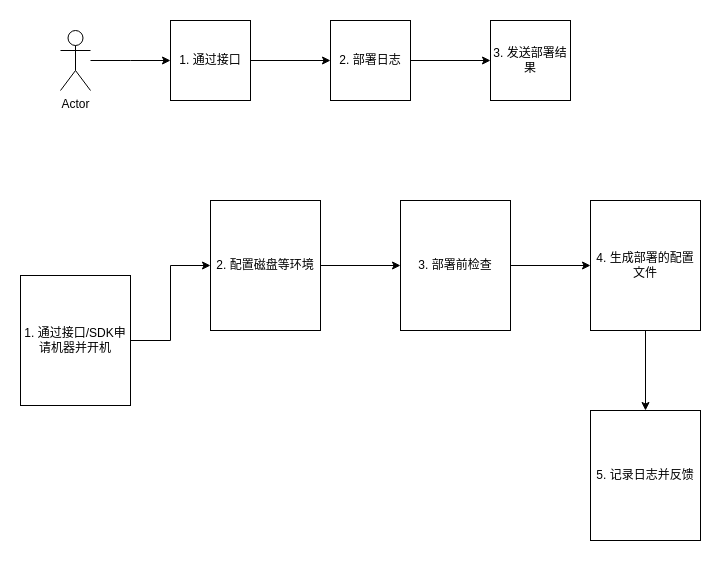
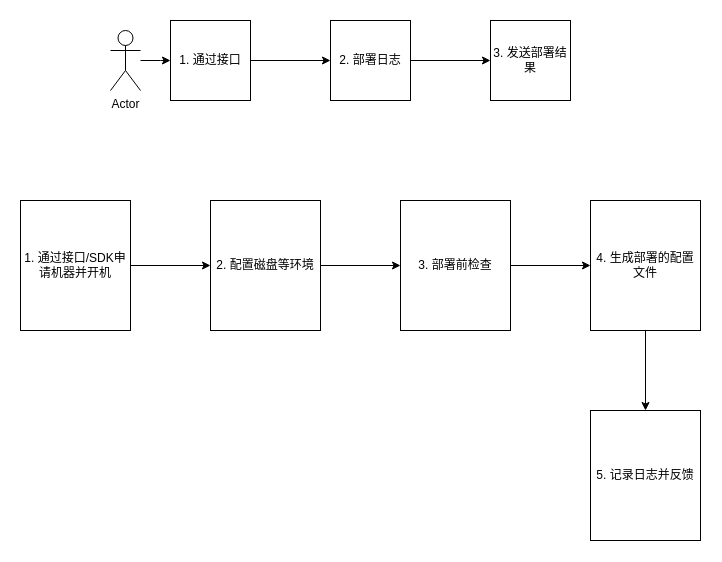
- <mxCell id="3" value="Actor" style="shape=umlActor;verticalLabelPosition=bottom;labelBackgroundColor=#ffffff;verticalAlign=top;html=1;outlineConnect=0;" vertex="1" parent="1"><mxGeometry x="60" y="30" width="30" height="60" as="geometry" /></mxCell>
+ <mxCell id="3" value="Actor" style="shape=umlActor;verticalLabelPosition=bottom;labelBackgroundColor=#ffffff;verticalAlign=top;html=1;outlineConnect=0;" vertex="1" parent="1"><mxGeometry x="110" y="30" width="30" height="60" as="geometry" /></mxCell>
- <mxCell id="10" value="1. 通过接口/SDK申请机器并开机" style="rounded=0;whiteSpace=wrap;html=1;" vertex="1" parent="1"><mxGeometry x="20" y="275" width="110" height="130" as="geometry" /></mxCell>
+ <mxCell id="10" value="1. 通过接口/SDK申请机器并开机" style="rounded=0;whiteSpace=wrap;html=1;" vertex="1" parent="1"><mxGeometry x="20" y="200" width="110" height="130" as="geometry" /></mxCell>
